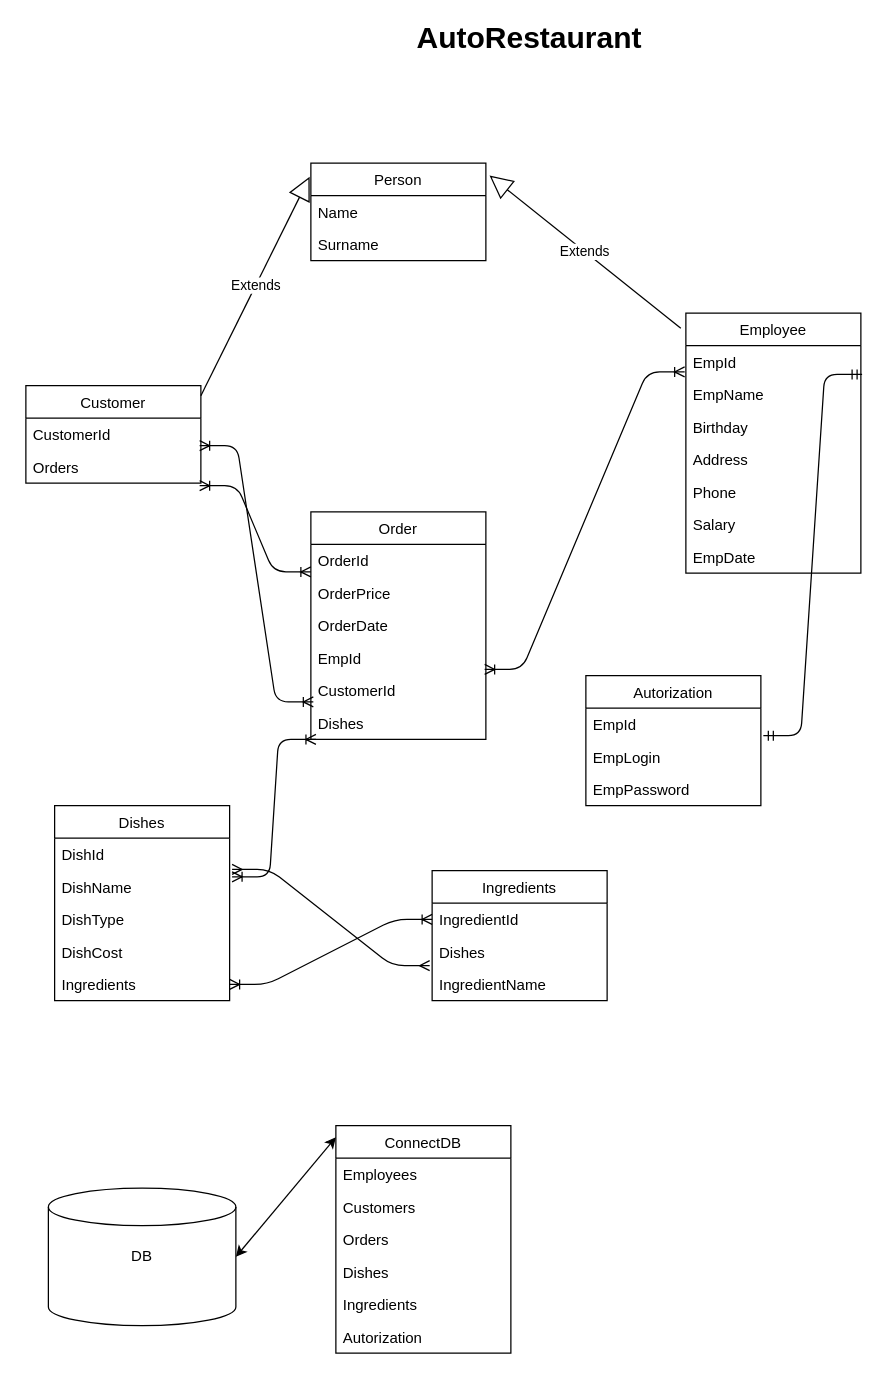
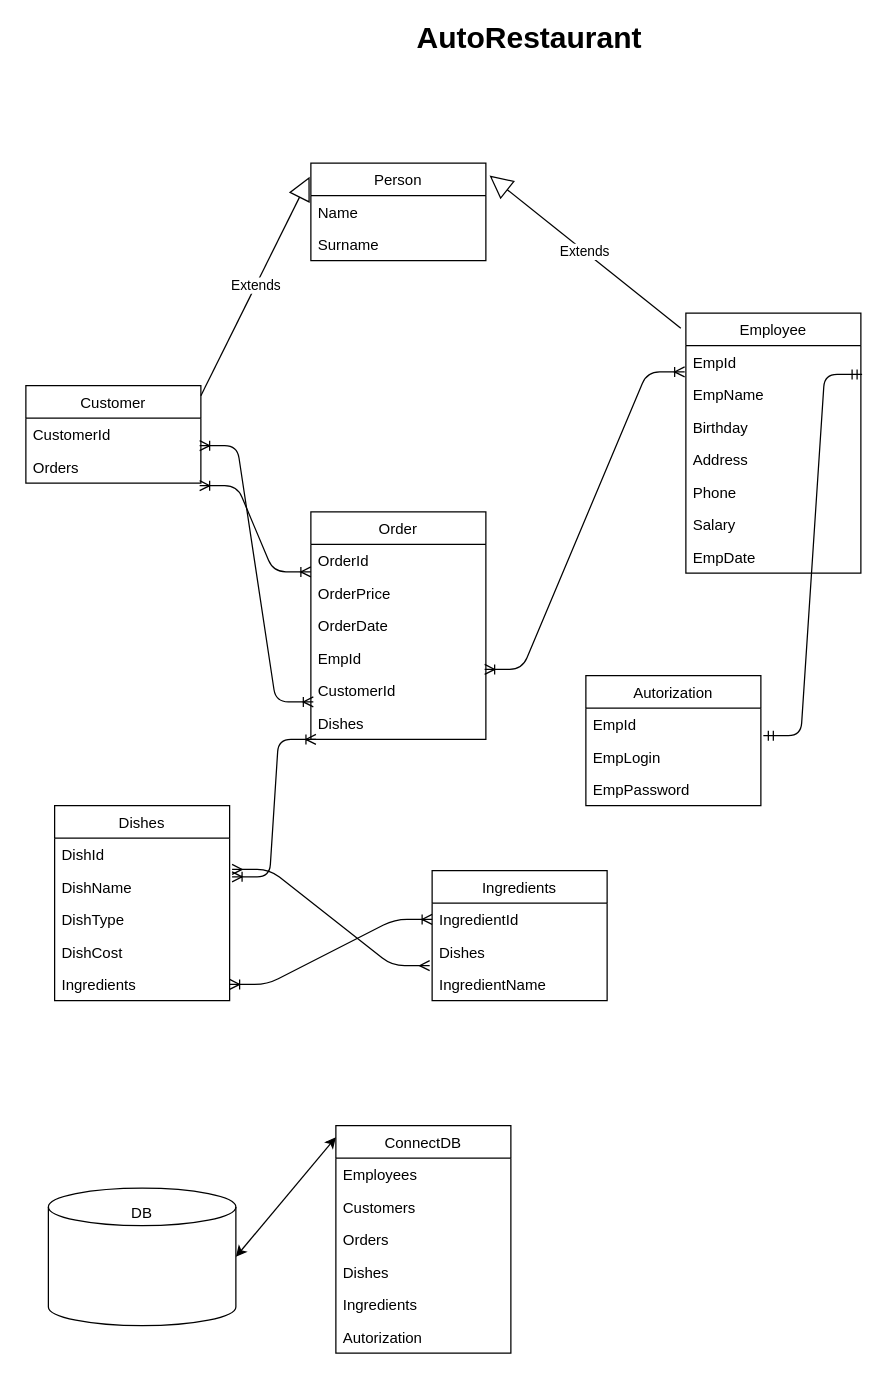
- <mxCell id="42" value="DB" style="text;html=1;strokeColor=none;fillColor=none;align=center;verticalAlign=middle;whiteSpace=wrap;rounded=0;" vertex="1" parent="1"><mxGeometry x="93" y="995" width="40" height="20" as="geometry" /></mxCell>
+ <mxCell id="42" value="DB" style="text;html=1;strokeColor=none;fillColor=none;align=center;verticalAlign=middle;whiteSpace=wrap;rounded=0;" vertex="1" parent="1"><mxGeometry x="93" y="960" width="40" height="20" as="geometry" /></mxCell>
